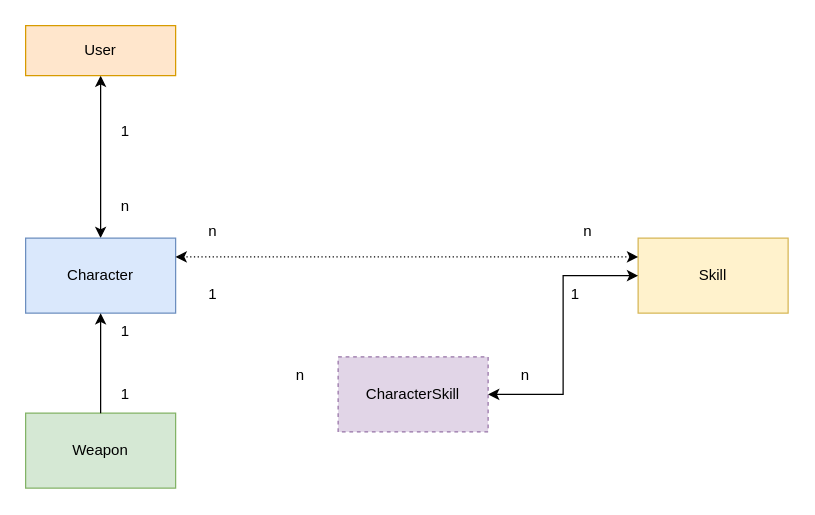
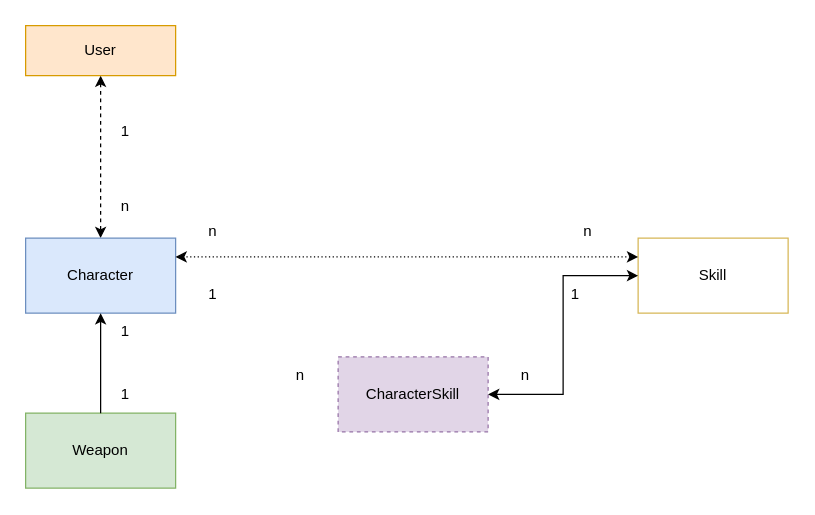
- <mxCell id="2" style="edgeStyle=orthogonalEdgeStyle;rounded=0;orthogonalLoop=1;jettySize=auto;html=1;exitX=0.5;exitY=1;exitDx=0;exitDy=0;entryX=0.5;entryY=0;entryDx=0;entryDy=0;endArrow=classic;endFill=1;startArrow=classic;startFill=1;" edge="1" parent="1" source="3" target="4"><mxGeometry relative="1" as="geometry" /></mxCell>
+ <mxCell id="2" style="edgeStyle=orthogonalEdgeStyle;rounded=0;orthogonalLoop=1;jettySize=auto;html=1;exitX=0.5;exitY=1;exitDx=0;exitDy=0;entryX=0.5;entryY=0;entryDx=0;entryDy=0;endArrow=classic;endFill=1;startArrow=classic;startFill=1;dashed=1;" edge="1" parent="1" source="3" target="4"><mxGeometry relative="1" as="geometry" /></mxCell>
- <mxCell id="5" value="Skill" style="rounded=0;whiteSpace=wrap;html=1;fillColor=#fff2cc;strokeColor=#d6b656;" vertex="1" parent="1"><mxGeometry x="510" y="190" width="120" height="60" as="geometry" /></mxCell>
+ <mxCell id="5" value="Skill" style="rounded=0;whiteSpace=wrap;html=1;fillColor=#ffffff;strokeColor=#d6b656;" vertex="1" parent="1"><mxGeometry x="510" y="190" width="120" height="60" as="geometry" /></mxCell>
